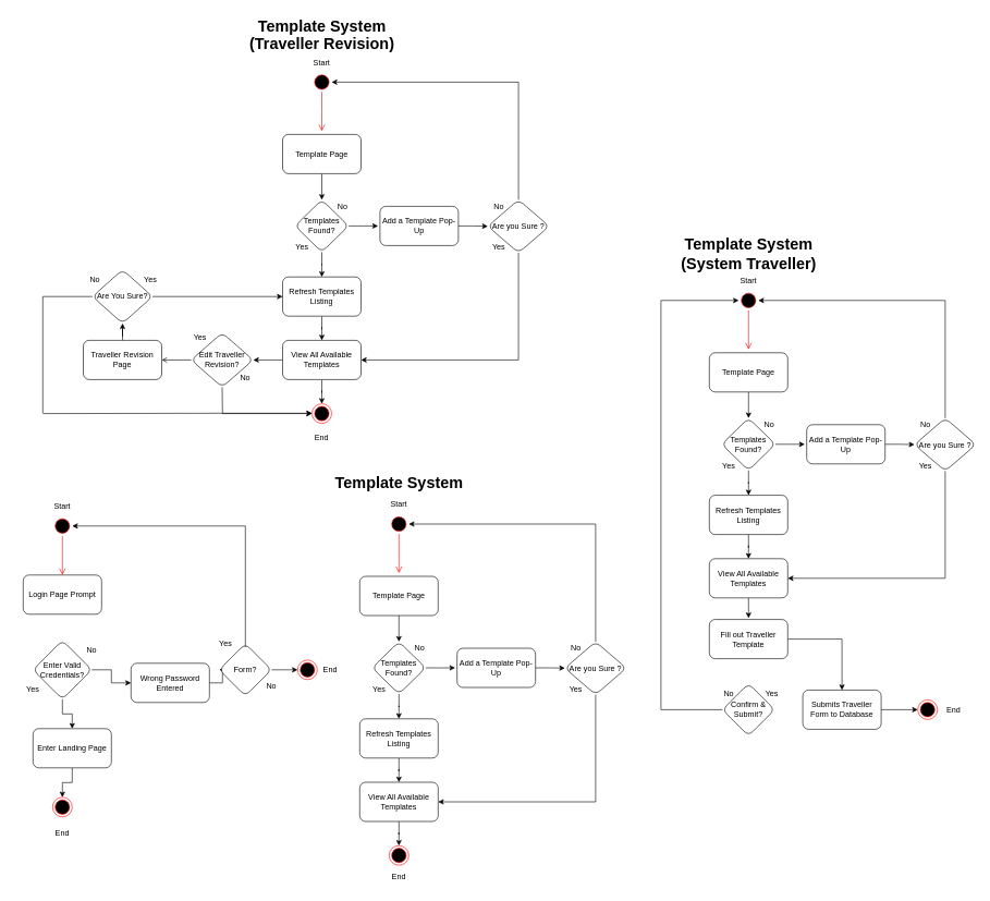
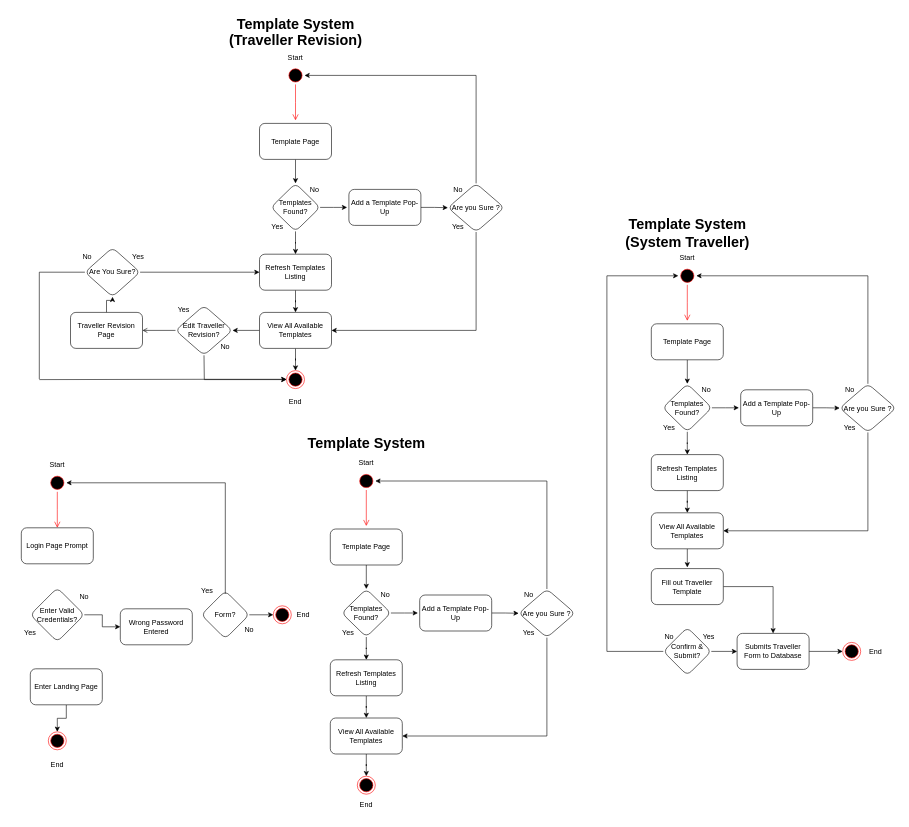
- <mxCell id="55" value="Traveller Revision Page" style="whiteSpace=wrap;html=1;rounded=1;" vertex="1" parent="1"><mxGeometry x="127" y="520" width="120" height="60" as="geometry" /></mxCell>
+ <mxCell id="55" value="Traveller Revision Page" style="whiteSpace=wrap;html=1;rounded=1;" vertex="1" parent="1"><mxGeometry x="117" y="520" width="120" height="60" as="geometry" /></mxCell>
- <mxCell id="10" value="" style="edgeStyle=orthogonalEdgeStyle;rounded=0;orthogonalLoop=1;jettySize=auto;html=1;" parent="1" source="11" target="13" edge="1"><mxGeometry relative="1" as="geometry" /></mxCell>
+ <mxCell id="113" value="" style="edgeStyle=orthogonalEdgeStyle;rounded=0;orthogonalLoop=1;jettySize=auto;html=1;" edge="1" parent="1" source="114" target="117"><mxGeometry relative="1" as="geometry" /></mxCell>
- <mxCell id="7" value="" style="edgeStyle=orthogonalEdgeStyle;rounded=0;orthogonalLoop=1;jettySize=auto;html=1;exitX=0.5;exitY=1;exitDx=0;exitDy=0;" parent="1" source="8" target="21" edge="1"><mxGeometry relative="1" as="geometry" /></mxCell>
